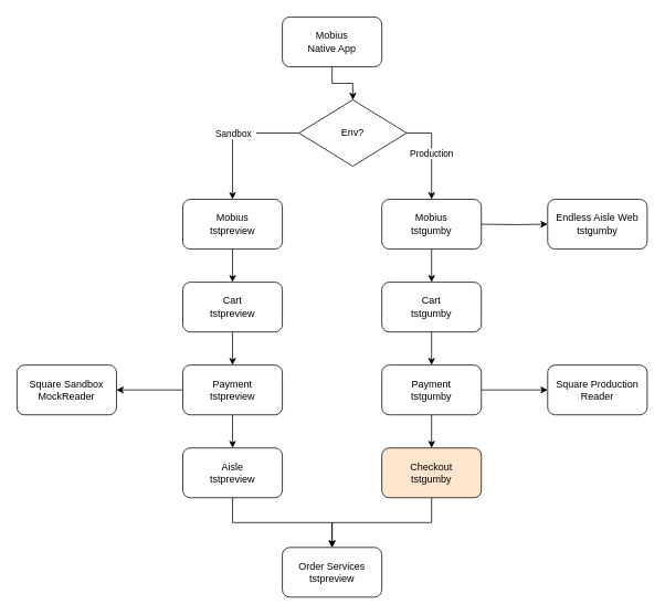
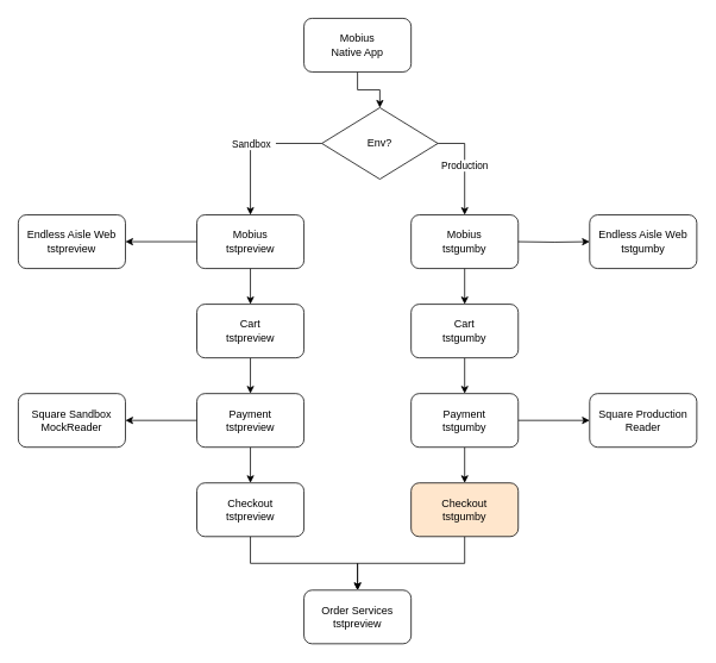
+ <mxCell id="30" value="Endless Aisle Web&lt;br&gt;tstpreview" style="rounded=1;whiteSpace=wrap;html=1;" parent="1" vertex="1"><mxGeometry x="20" y="240" width="120" height="60" as="geometry" /></mxCell>
+ <mxCell id="3" value="" style="edgeStyle=orthogonalEdgeStyle;rounded=0;orthogonalLoop=1;jettySize=auto;html=1;" parent="1" source="4" target="30" edge="1"><mxGeometry relative="1" as="geometry" /></mxCell>
- <mxCell id="19" value="Aisle&lt;br&gt;tstpreview" style="rounded=1;whiteSpace=wrap;html=1;" parent="1" vertex="1"><mxGeometry x="220" y="540" width="120" height="60" as="geometry" /></mxCell>
+ <mxCell id="19" value="Checkout&lt;br&gt;tstpreview" style="rounded=1;whiteSpace=wrap;html=1;" parent="1" vertex="1"><mxGeometry x="220" y="540" width="120" height="60" as="geometry" /></mxCell>
